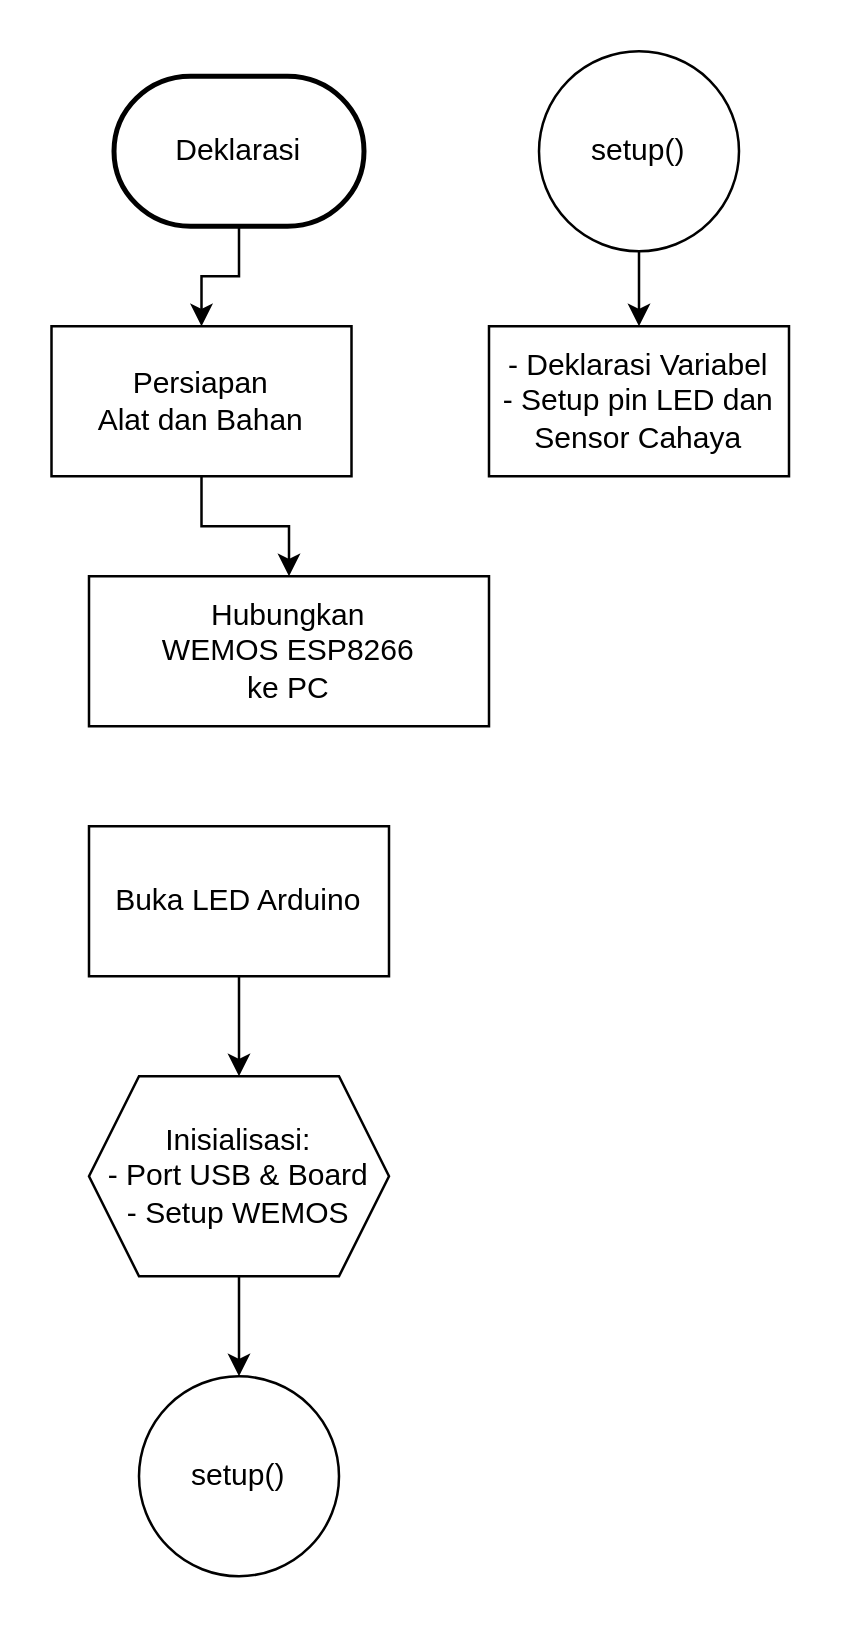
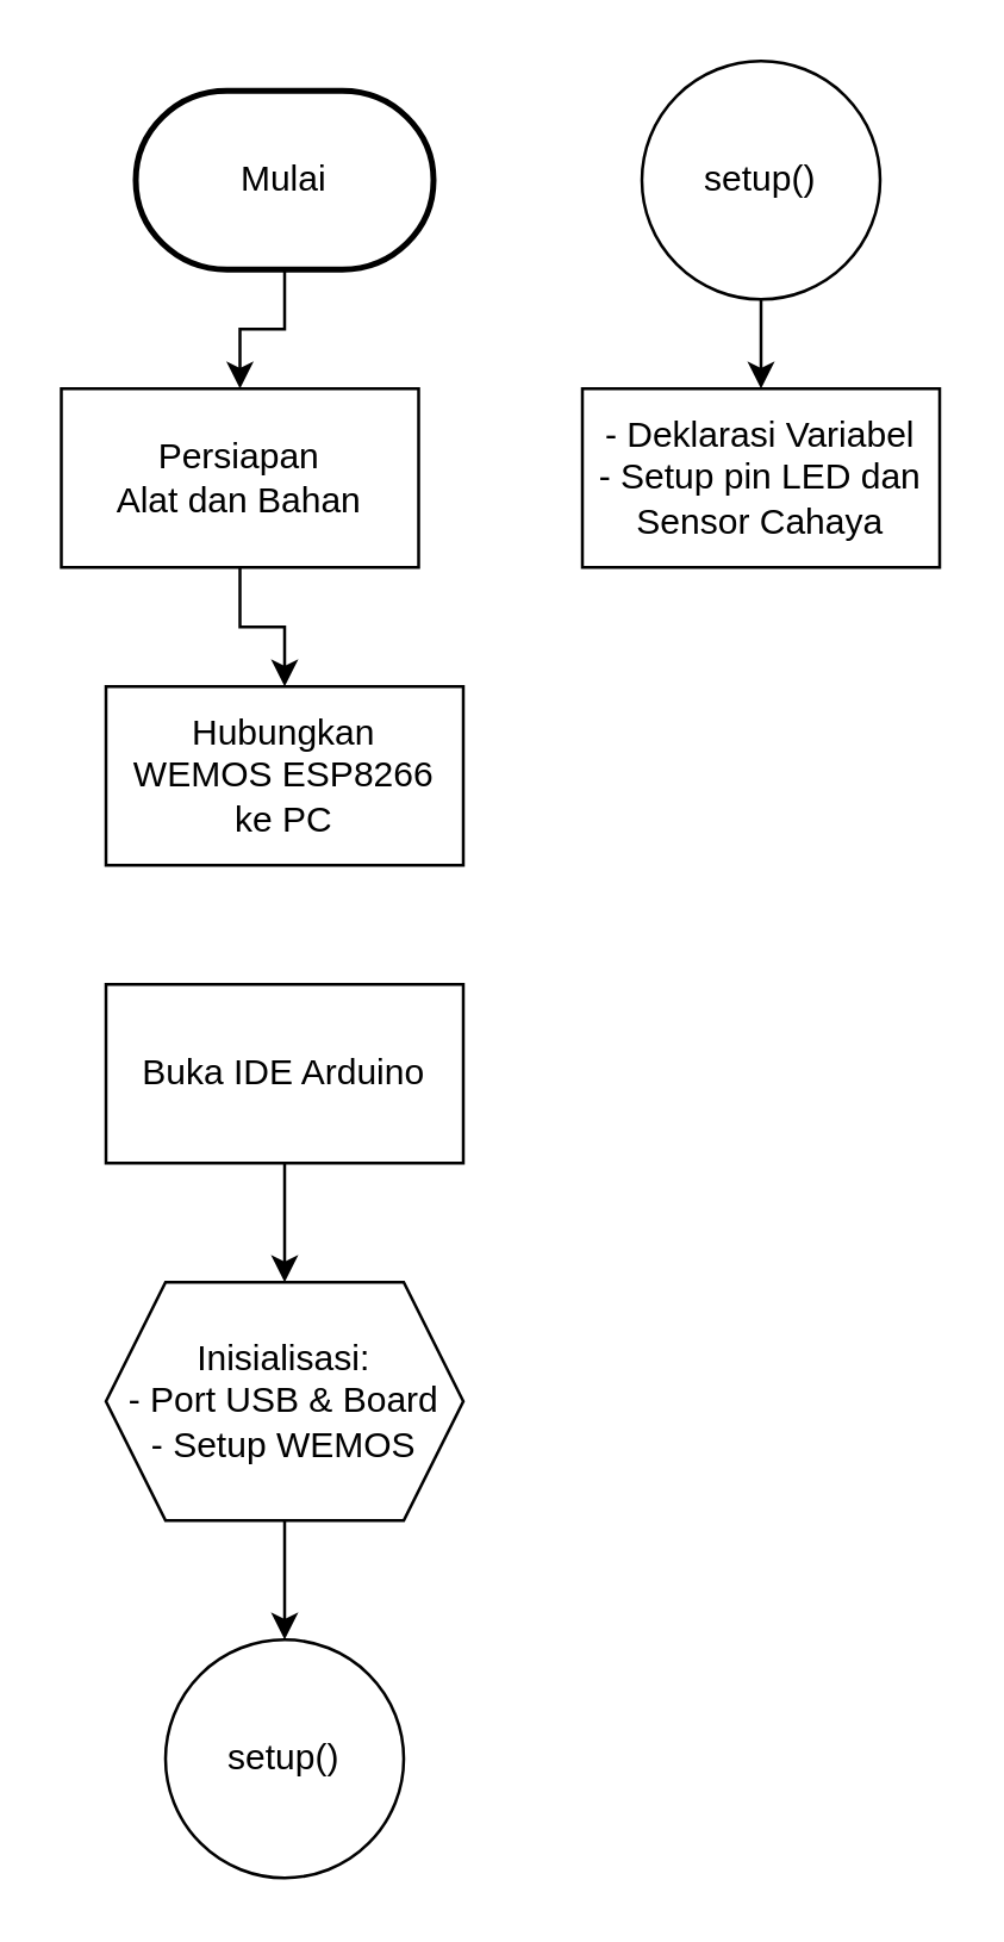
- <mxCell id="3" value="Deklarasi" style="strokeWidth=2;html=1;shape=mxgraph.flowchart.terminator;whiteSpace=wrap;" vertex="1" parent="1"><mxGeometry x="45" y="30" width="100" height="60" as="geometry" /></mxCell>
+ <mxCell id="3" value="Mulai" style="strokeWidth=2;html=1;shape=mxgraph.flowchart.terminator;whiteSpace=wrap;" vertex="1" parent="1"><mxGeometry x="45" y="30" width="100" height="60" as="geometry" /></mxCell>
- <mxCell id="6" value="Hubungkan &lt;br&gt;WEMOS ESP8266 &lt;br&gt;ke PC" style="rounded=0;whiteSpace=wrap;html=1;" vertex="1" parent="1"><mxGeometry x="35" y="230" width="160" height="60" as="geometry" /></mxCell>
+ <mxCell id="6" value="Hubungkan &lt;br&gt;WEMOS ESP8266 &lt;br&gt;ke PC" style="rounded=0;whiteSpace=wrap;html=1;" vertex="1" parent="1"><mxGeometry x="35" y="230" width="120" height="60" as="geometry" /></mxCell>
- <mxCell id="8" value="Buka LED Arduino" style="rounded=0;whiteSpace=wrap;html=1;" vertex="1" parent="1"><mxGeometry x="35" y="330" width="120" height="60" as="geometry" /></mxCell>
+ <mxCell id="8" value="Buka IDE Arduino" style="rounded=0;whiteSpace=wrap;html=1;" vertex="1" parent="1"><mxGeometry x="35" y="330" width="120" height="60" as="geometry" /></mxCell>
